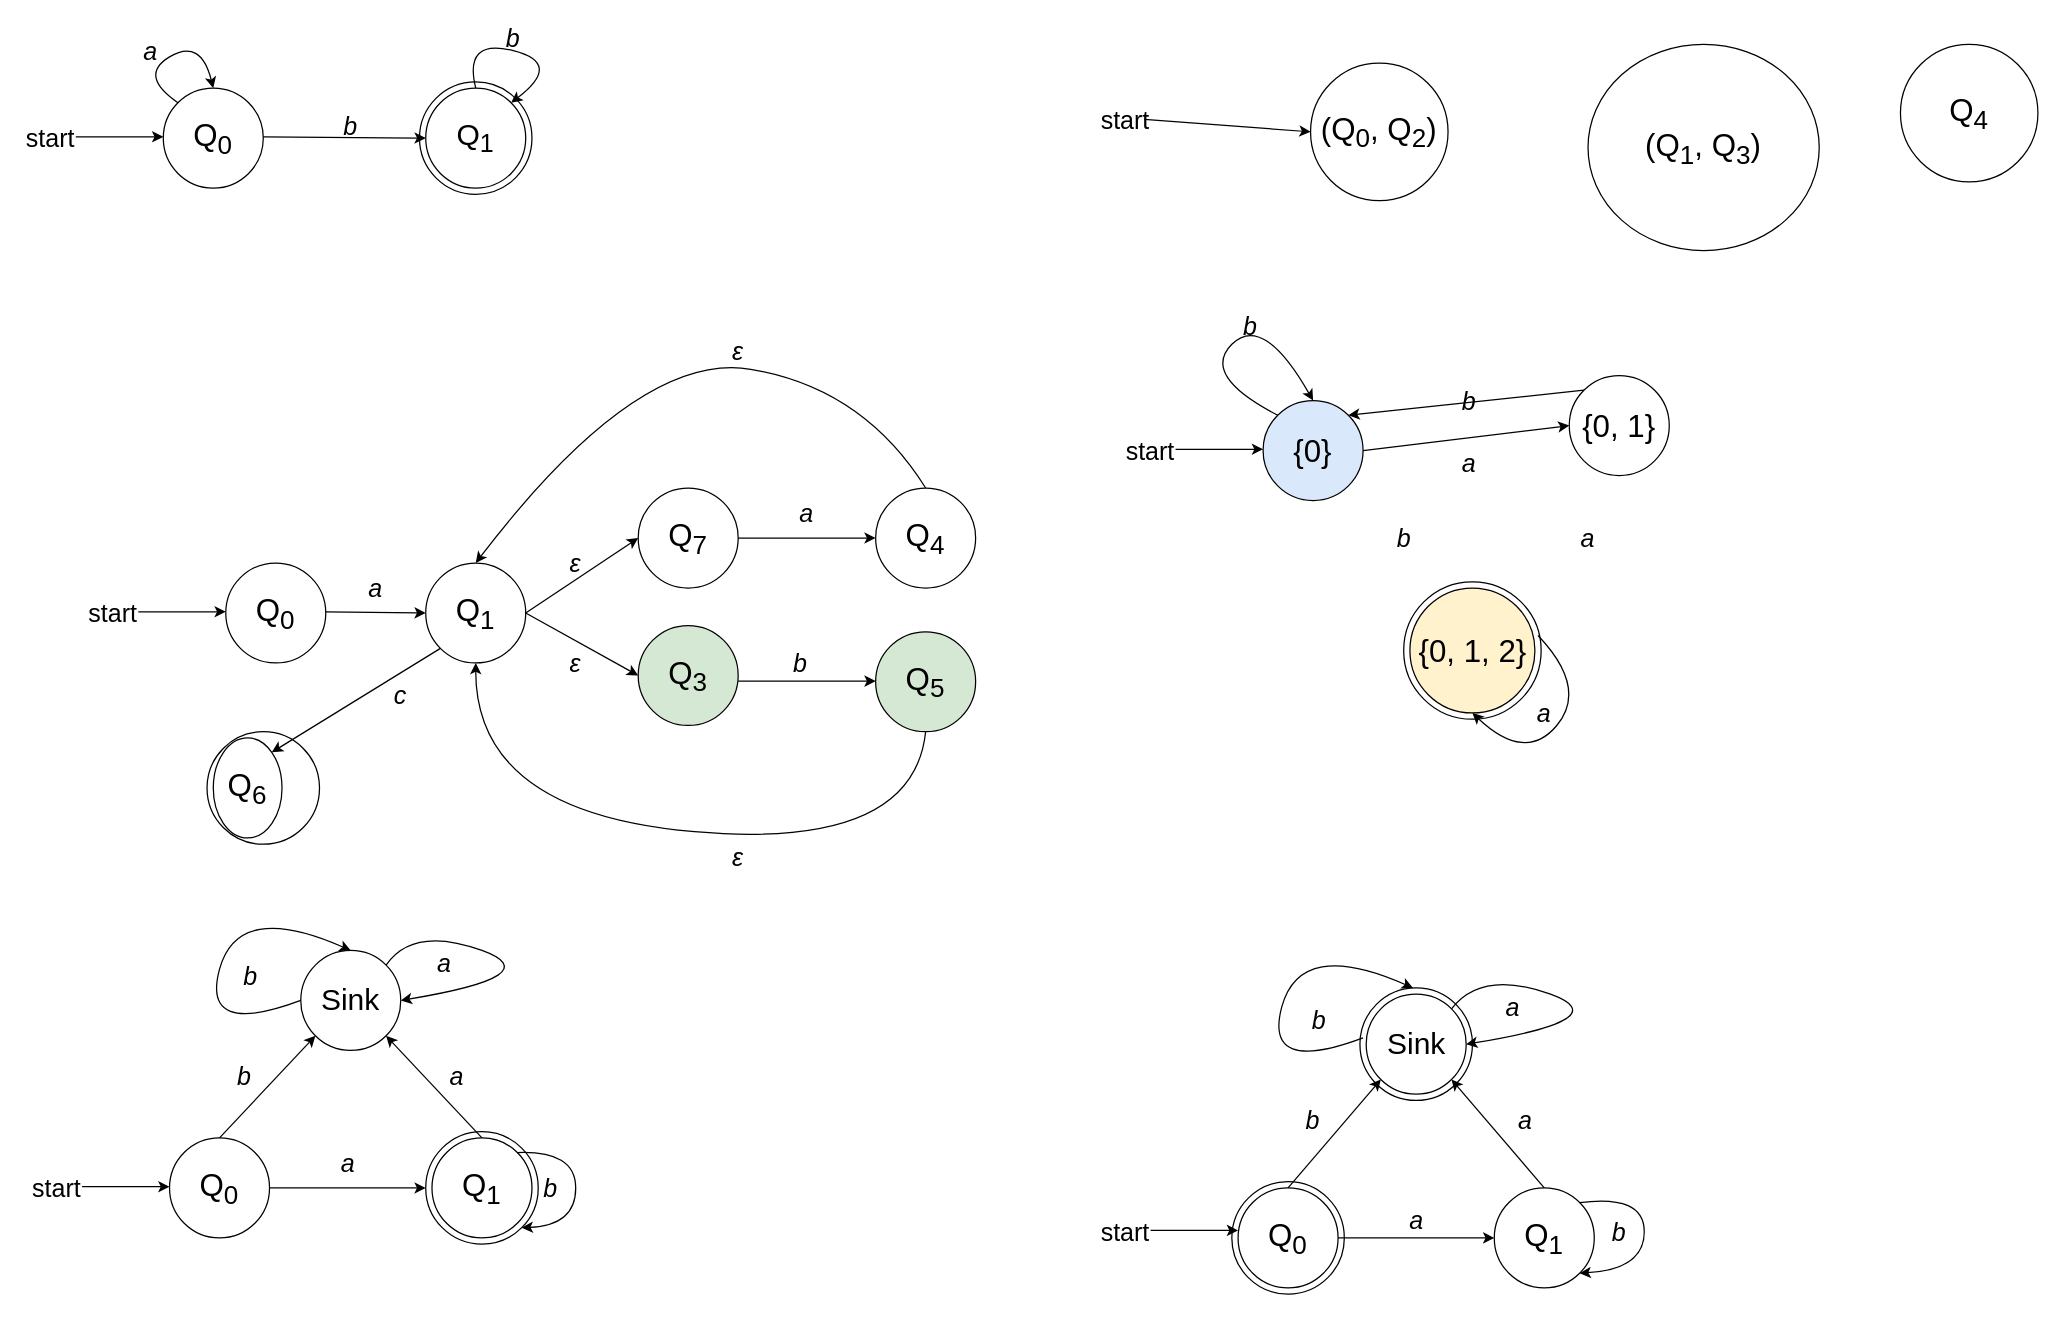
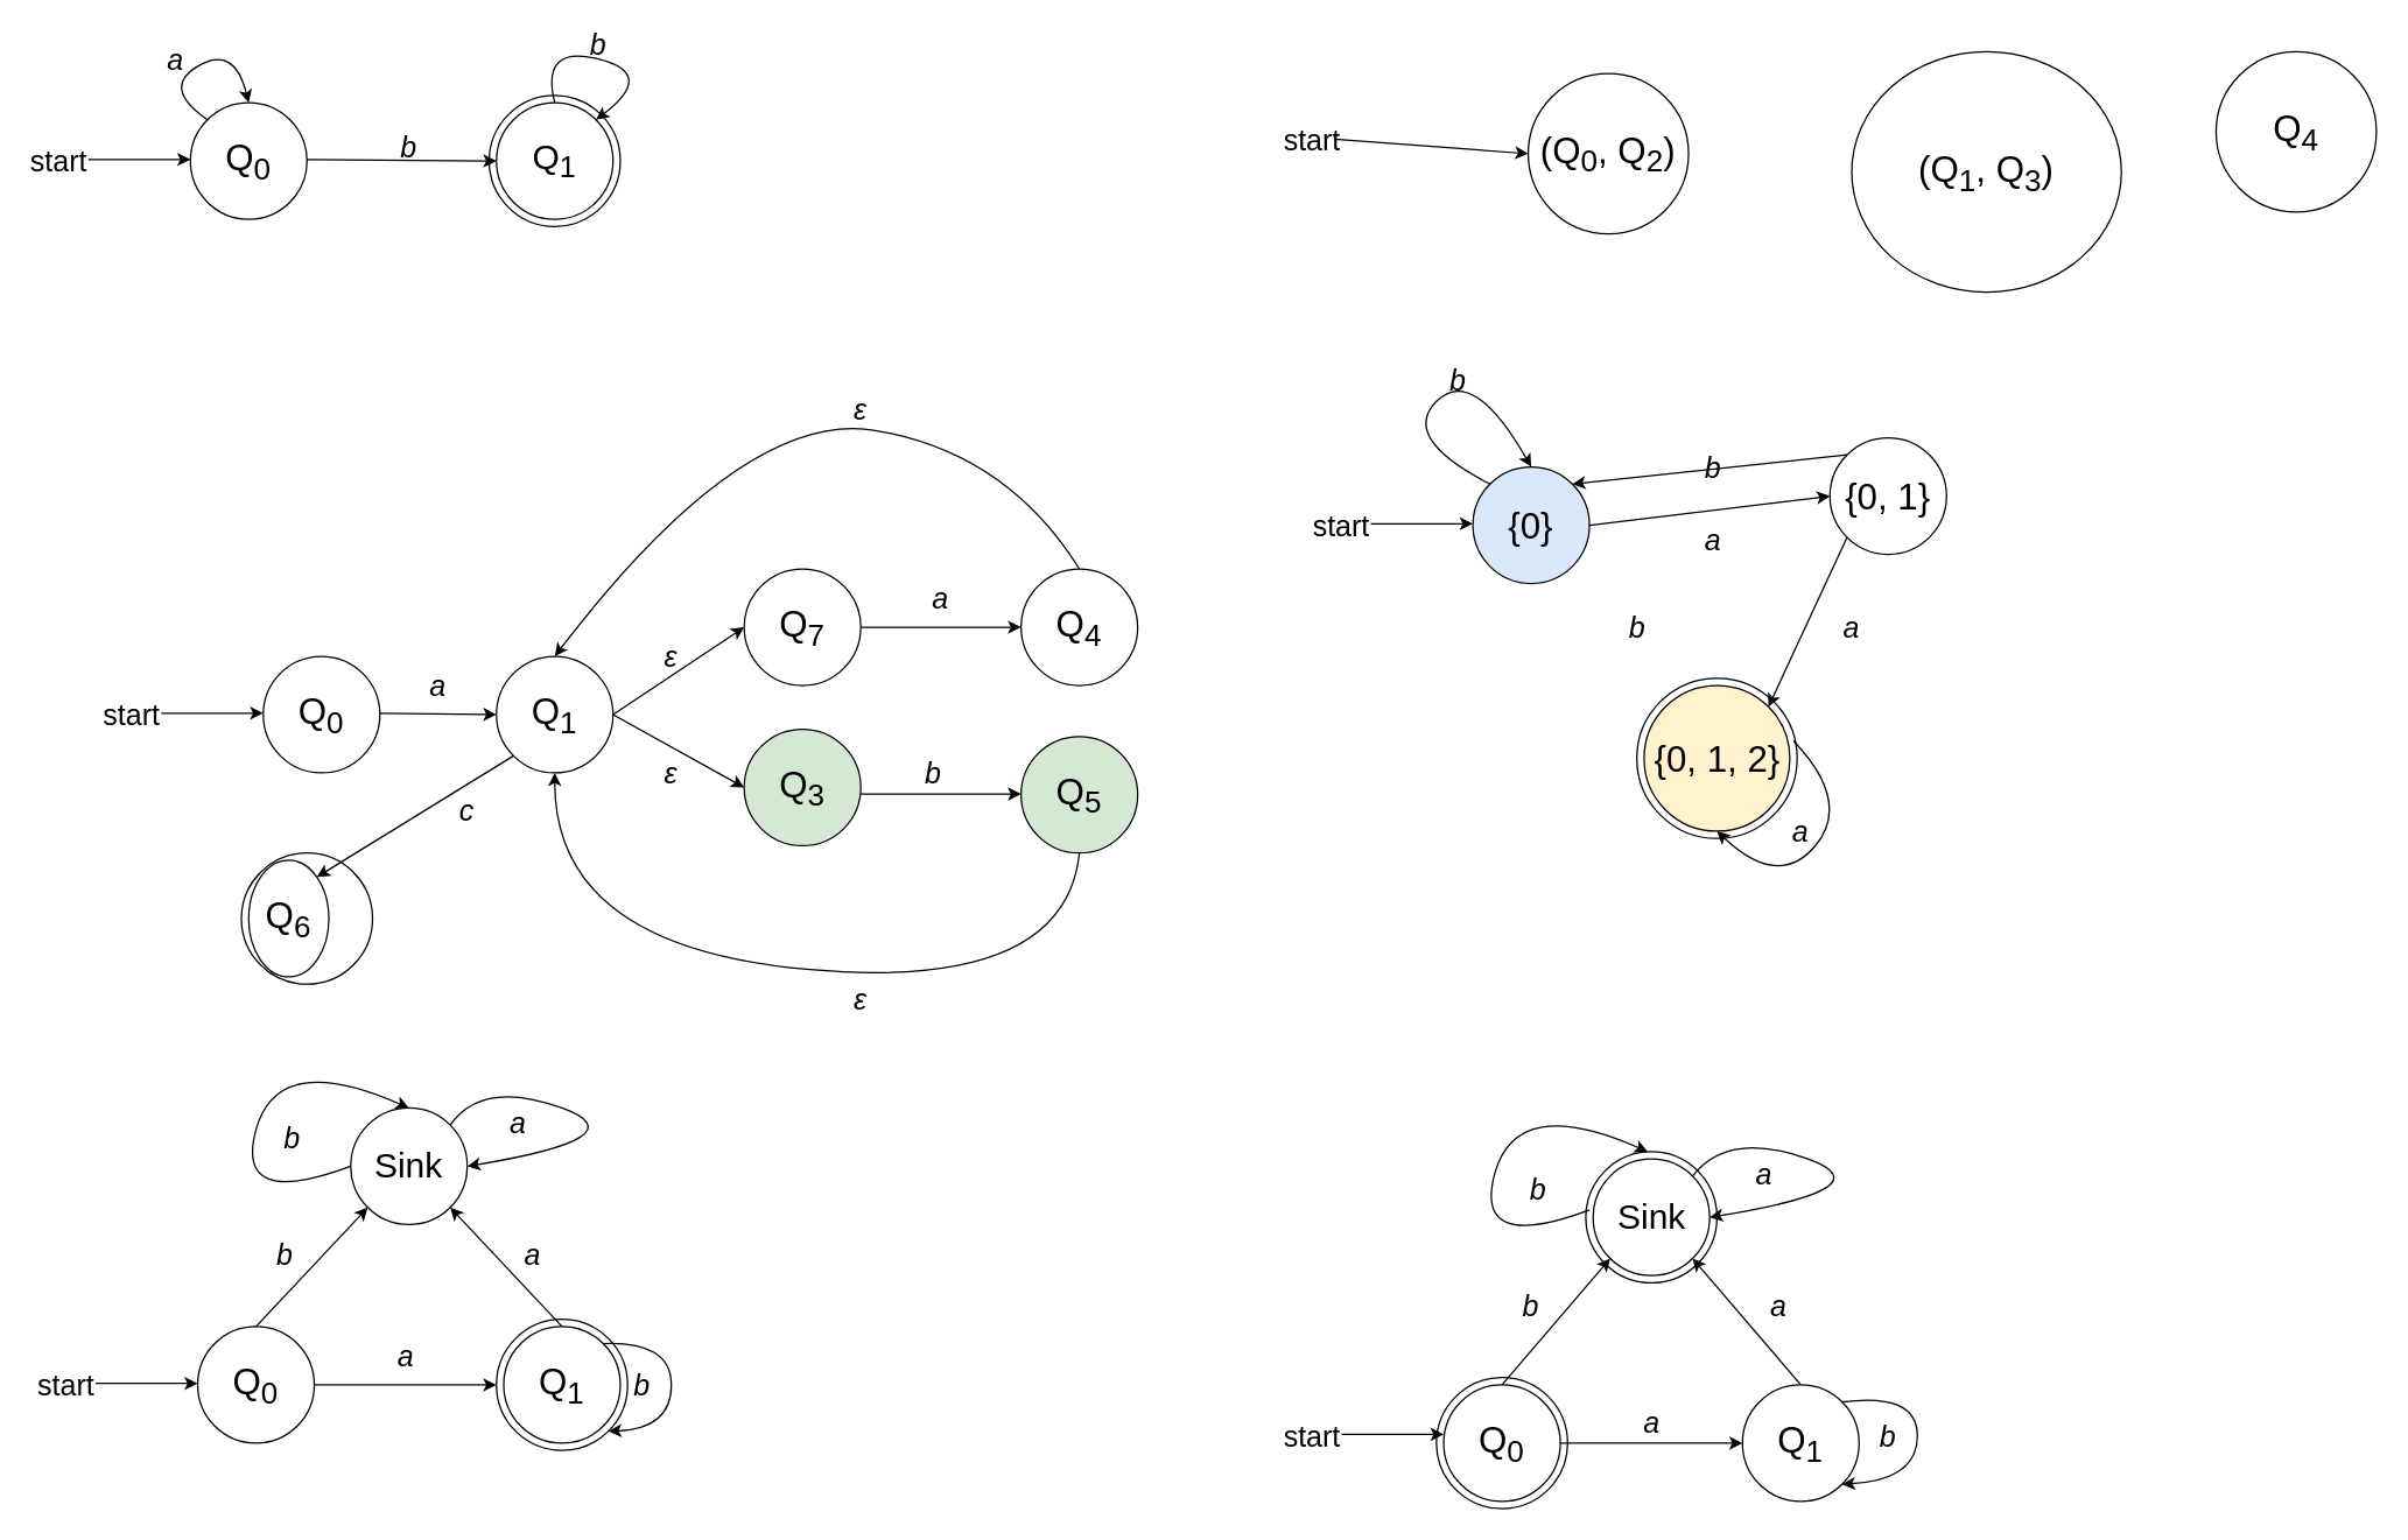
+ <mxCell id="84" value="" style="endArrow=classic;html=1;exitX=0;exitY=1;exitDx=0;exitDy=0;entryX=1;entryY=0;entryDx=0;entryDy=0;" edge="1" parent="1" source="81" target="82"><mxGeometry width="50" height="50" relative="1" as="geometry"><mxPoint x="1340" y="470" as="sourcePoint" /><mxPoint x="1390" y="420" as="targetPoint" /></mxGeometry></mxCell>
